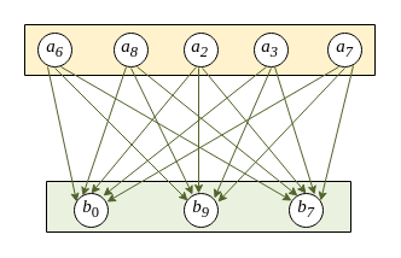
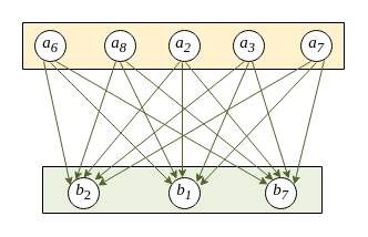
- <mxCell id="9" value="&lt;p style=&quot;align:center;margin-left:0;margin-right:0;margin-top:0px;margin-bottom:0px;text-indent:0;valign:middle;direction:ltr;&quot;&gt;&lt;font style=&quot;font-size:15px;font-family:Cambria Math;color:#000000;direction:ltr;letter-spacing:0px;line-height:120%;opacity:1&quot;&gt;&lt;i&gt;b&lt;/i&gt;&lt;/font&gt;&lt;font style=&quot;font-size:15px;font-family:Cambria Math;color:#000000;direction:ltr;letter-spacing:0px;line-height:120%;opacity:1&quot;&gt;&lt;sub&gt;0&lt;/sub&gt;&lt;/font&gt;&lt;font style=&quot;font-size:15px;font-family:Cambria Math;color:#000000;direction:ltr;letter-spacing:0px;line-height:120%;opacity:1&quot;&gt;&lt;br/&gt;&lt;/font&gt;&lt;/p&gt;" style="verticalAlign=middle;align=center;vsdxID=27;fillColor=#FFFFFF;gradientColor=none;shape=stencil(vVHLDsIgEPwajiQI6RfU+h8bu22JCGRB2/69kG1iazx58DazM/vIjjBtmiCi0CplCjecbZ8nYc5Ca+snJJsLEqYTph0C4Ujh4XvmEaqzont41gkL96naodXKrGF6YSfQtUi0OXXDVlqPfJNP6usotUhYbJIUMmQb/GGrAxpRljVycDBuc1hKM2LclX8/7H9nFfB+82Cd45T2+mcspcSRmu4F);spacingTop=-3;spacingBottom=-1;spacingLeft=-3;spacingRight=-3;labelBackgroundColor=none;rounded=0;html=1;whiteSpace=wrap;" parent="1" vertex="1"><mxGeometry x="61" y="160" width="28" height="28" as="geometry" /></mxCell>
+ <mxCell id="9" value="&lt;p style=&quot;align:center;margin-left:0;margin-right:0;margin-top:0px;margin-bottom:0px;text-indent:0;valign:middle;direction:ltr;&quot;&gt;&lt;font style=&quot;font-size:15px;font-family:Cambria Math;color:#000000;direction:ltr;letter-spacing:0px;line-height:120%;opacity:1&quot;&gt;&lt;i&gt;b&lt;/i&gt;&lt;/font&gt;&lt;font style=&quot;font-size:15px;font-family:Cambria Math;color:#000000;direction:ltr;letter-spacing:0px;line-height:120%;opacity:1&quot;&gt;&lt;sub&gt;2&lt;/sub&gt;&lt;/font&gt;&lt;font style=&quot;font-size:15px;font-family:Cambria Math;color:#000000;direction:ltr;letter-spacing:0px;line-height:120%;opacity:1&quot;&gt;&lt;br/&gt;&lt;/font&gt;&lt;/p&gt;" style="verticalAlign=middle;align=center;vsdxID=27;fillColor=#FFFFFF;gradientColor=none;shape=stencil(vVHLDsIgEPwajiQI6RfU+h8bu22JCGRB2/69kG1iazx58DazM/vIjjBtmiCi0CplCjecbZ8nYc5Ca+snJJsLEqYTph0C4Ujh4XvmEaqzont41gkL96naodXKrGF6YSfQtUi0OXXDVlqPfJNP6usotUhYbJIUMmQb/GGrAxpRljVycDBuc1hKM2LclX8/7H9nFfB+82Cd45T2+mcspcSRmu4F);spacingTop=-3;spacingBottom=-1;spacingLeft=-3;spacingRight=-3;labelBackgroundColor=none;rounded=0;html=1;whiteSpace=wrap;" parent="1" vertex="1"><mxGeometry x="61" y="160" width="28" height="28" as="geometry" /></mxCell>
- <mxCell id="11" value="&lt;p style=&quot;align:center;margin-left:0;margin-right:0;margin-top:0px;margin-bottom:0px;text-indent:0;valign:middle;direction:ltr;&quot;&gt;&lt;font style=&quot;font-size:15px;font-family:Cambria Math;color:#000000;direction:ltr;letter-spacing:0px;line-height:120%;opacity:1&quot;&gt;&lt;i&gt;b&lt;/i&gt;&lt;/font&gt;&lt;font style=&quot;font-size:15px;font-family:Cambria Math;color:#000000;direction:ltr;letter-spacing:0px;line-height:120%;opacity:1&quot;&gt;&lt;i&gt;&lt;sub&gt;9&lt;/sub&gt;&lt;/i&gt;&lt;/font&gt;&lt;font style=&quot;font-size:15px;font-family:Cambria Math;color:#000000;direction:ltr;letter-spacing:0px;line-height:120%;opacity:1&quot;&gt;&lt;i&gt;&lt;br/&gt;&lt;/i&gt;&lt;/font&gt;&lt;/p&gt;" style="verticalAlign=middle;align=center;vsdxID=31;fillColor=#FFFFFF;gradientColor=none;shape=stencil(vVHLDsIgEPwajiQI6RfU+h8bu22JCGRB2/69kG1iazx58DazM/vIjjBtmiCi0CplCjecbZ8nYc5Ca+snJJsLEqYTph0C4Ujh4XvmEaqzont41gkL96naodXKrGF6YSfQtUi0OXXDVlqPfJNP6usotUhYbJIUMmQb/GGrAxpRljVycDBuc1hKM2LclX8/7H9nFfB+82Cd45T2+mcspcSRmu4F);spacingTop=-3;spacingBottom=-1;spacingLeft=-3;spacingRight=-3;labelBackgroundColor=none;rounded=0;html=1;whiteSpace=wrap;" parent="1" vertex="1"><mxGeometry x="152" y="160" width="28" height="28" as="geometry" /></mxCell>
+ <mxCell id="11" value="&lt;p style=&quot;align:center;margin-left:0;margin-right:0;margin-top:0px;margin-bottom:0px;text-indent:0;valign:middle;direction:ltr;&quot;&gt;&lt;font style=&quot;font-size:15px;font-family:Cambria Math;color:#000000;direction:ltr;letter-spacing:0px;line-height:120%;opacity:1&quot;&gt;&lt;i&gt;b&lt;/i&gt;&lt;/font&gt;&lt;font style=&quot;font-size:15px;font-family:Cambria Math;color:#000000;direction:ltr;letter-spacing:0px;line-height:120%;opacity:1&quot;&gt;&lt;i&gt;&lt;sub&gt;1&lt;/sub&gt;&lt;/i&gt;&lt;/font&gt;&lt;font style=&quot;font-size:15px;font-family:Cambria Math;color:#000000;direction:ltr;letter-spacing:0px;line-height:120%;opacity:1&quot;&gt;&lt;i&gt;&lt;br/&gt;&lt;/i&gt;&lt;/font&gt;&lt;/p&gt;" style="verticalAlign=middle;align=center;vsdxID=31;fillColor=#FFFFFF;gradientColor=none;shape=stencil(vVHLDsIgEPwajiQI6RfU+h8bu22JCGRB2/69kG1iazx58DazM/vIjjBtmiCi0CplCjecbZ8nYc5Ca+snJJsLEqYTph0C4Ujh4XvmEaqzont41gkL96naodXKrGF6YSfQtUi0OXXDVlqPfJNP6usotUhYbJIUMmQb/GGrAxpRljVycDBuc1hKM2LclX8/7H9nFfB+82Cd45T2+mcspcSRmu4F);spacingTop=-3;spacingBottom=-1;spacingLeft=-3;spacingRight=-3;labelBackgroundColor=none;rounded=0;html=1;whiteSpace=wrap;" parent="1" vertex="1"><mxGeometry x="152" y="160" width="28" height="28" as="geometry" /></mxCell>
